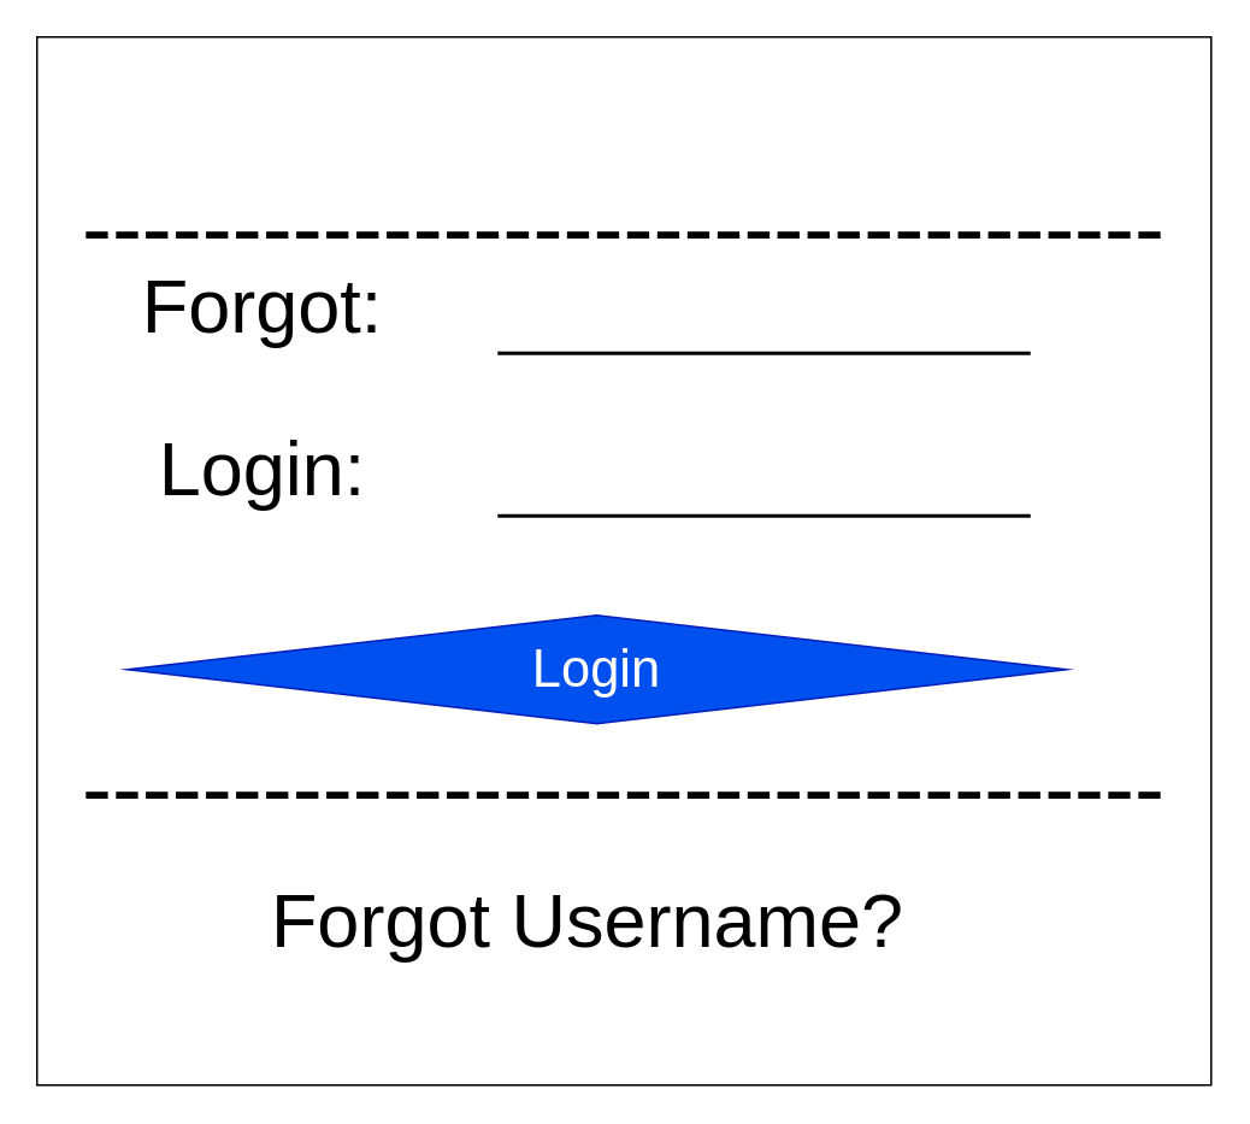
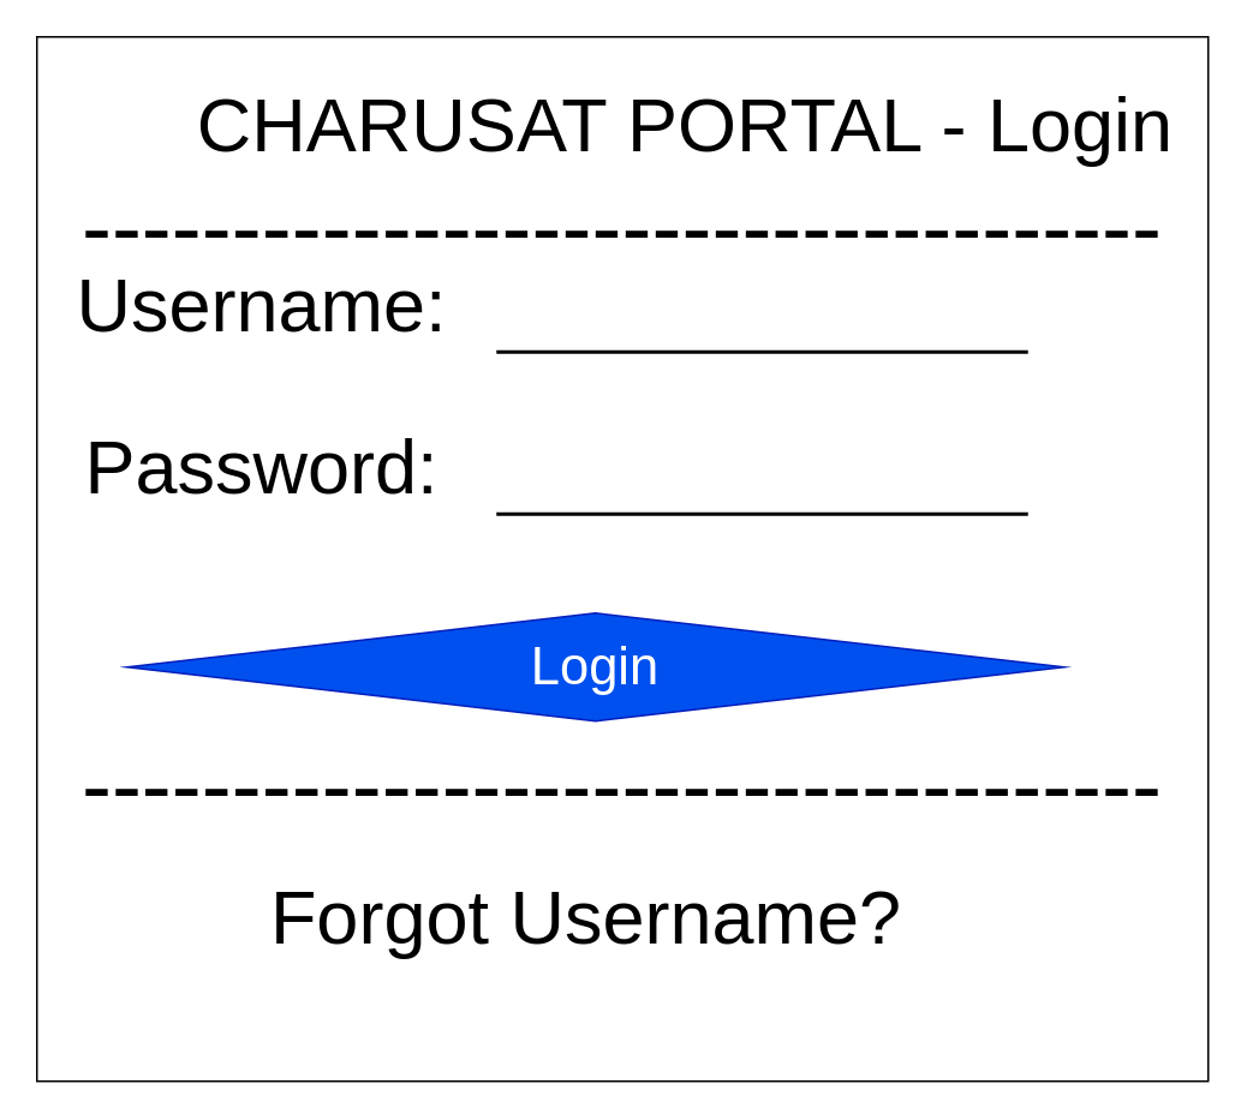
+ <mxCell id="3" value="CHARUSAT PORTAL - Login" style="text;html=1;align=center;verticalAlign=middle;whiteSpace=wrap;rounded=0;fontSize=42;" parent="1" vertex="1"><mxGeometry x="90" y="35" width="580" height="70" as="geometry" /></mxCell>
- <mxCell id="5" value="Forgot:" style="text;html=1;align=center;verticalAlign=middle;whiteSpace=wrap;rounded=0;fontSize=42;" parent="1" vertex="1"><mxGeometry x="35" y="150" width="220" height="40" as="geometry" /></mxCell>
+ <mxCell id="5" value="Username:" style="text;html=1;align=center;verticalAlign=middle;whiteSpace=wrap;rounded=0;fontSize=42;" parent="1" vertex="1"><mxGeometry x="35" y="150" width="220" height="40" as="geometry" /></mxCell>
- <mxCell id="7" value="Login:" style="text;html=1;align=center;verticalAlign=middle;whiteSpace=wrap;rounded=0;fontSize=42;" parent="1" vertex="1"><mxGeometry x="35" y="240" width="220" height="40" as="geometry" /></mxCell>
+ <mxCell id="7" value="Password:" style="text;html=1;align=center;verticalAlign=middle;whiteSpace=wrap;rounded=0;fontSize=42;" parent="1" vertex="1"><mxGeometry x="35" y="240" width="220" height="40" as="geometry" /></mxCell>
